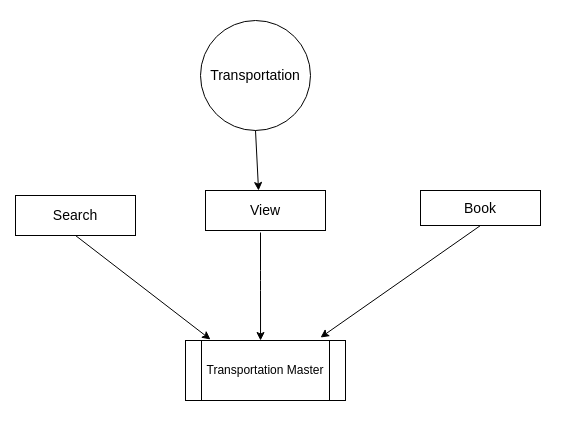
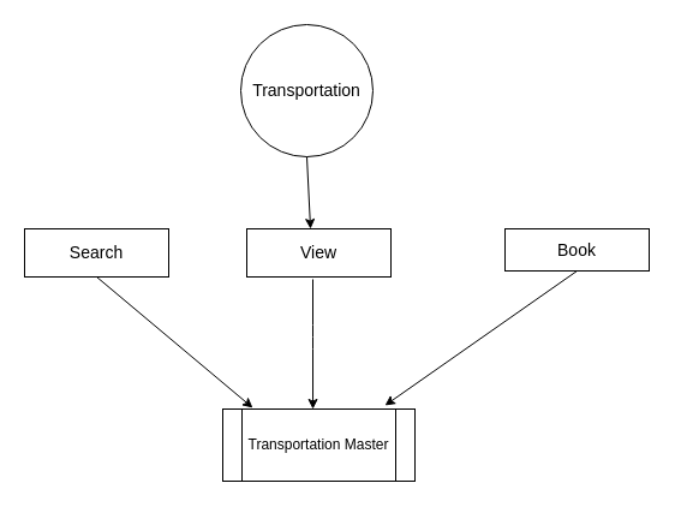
- <mxCell id="2" value="&lt;font style=&quot;font-size: 14px&quot;&gt;Search&lt;/font&gt;" style="rounded=0;whiteSpace=wrap;html=1;" vertex="1" parent="1"><mxGeometry x="15" y="195" width="120" height="40" as="geometry" /></mxCell>
+ <mxCell id="2" value="&lt;font style=&quot;font-size: 14px&quot;&gt;Search&lt;/font&gt;" style="rounded=0;whiteSpace=wrap;html=1;" vertex="1" parent="1"><mxGeometry x="20" y="190" width="120" height="40" as="geometry" /></mxCell>
